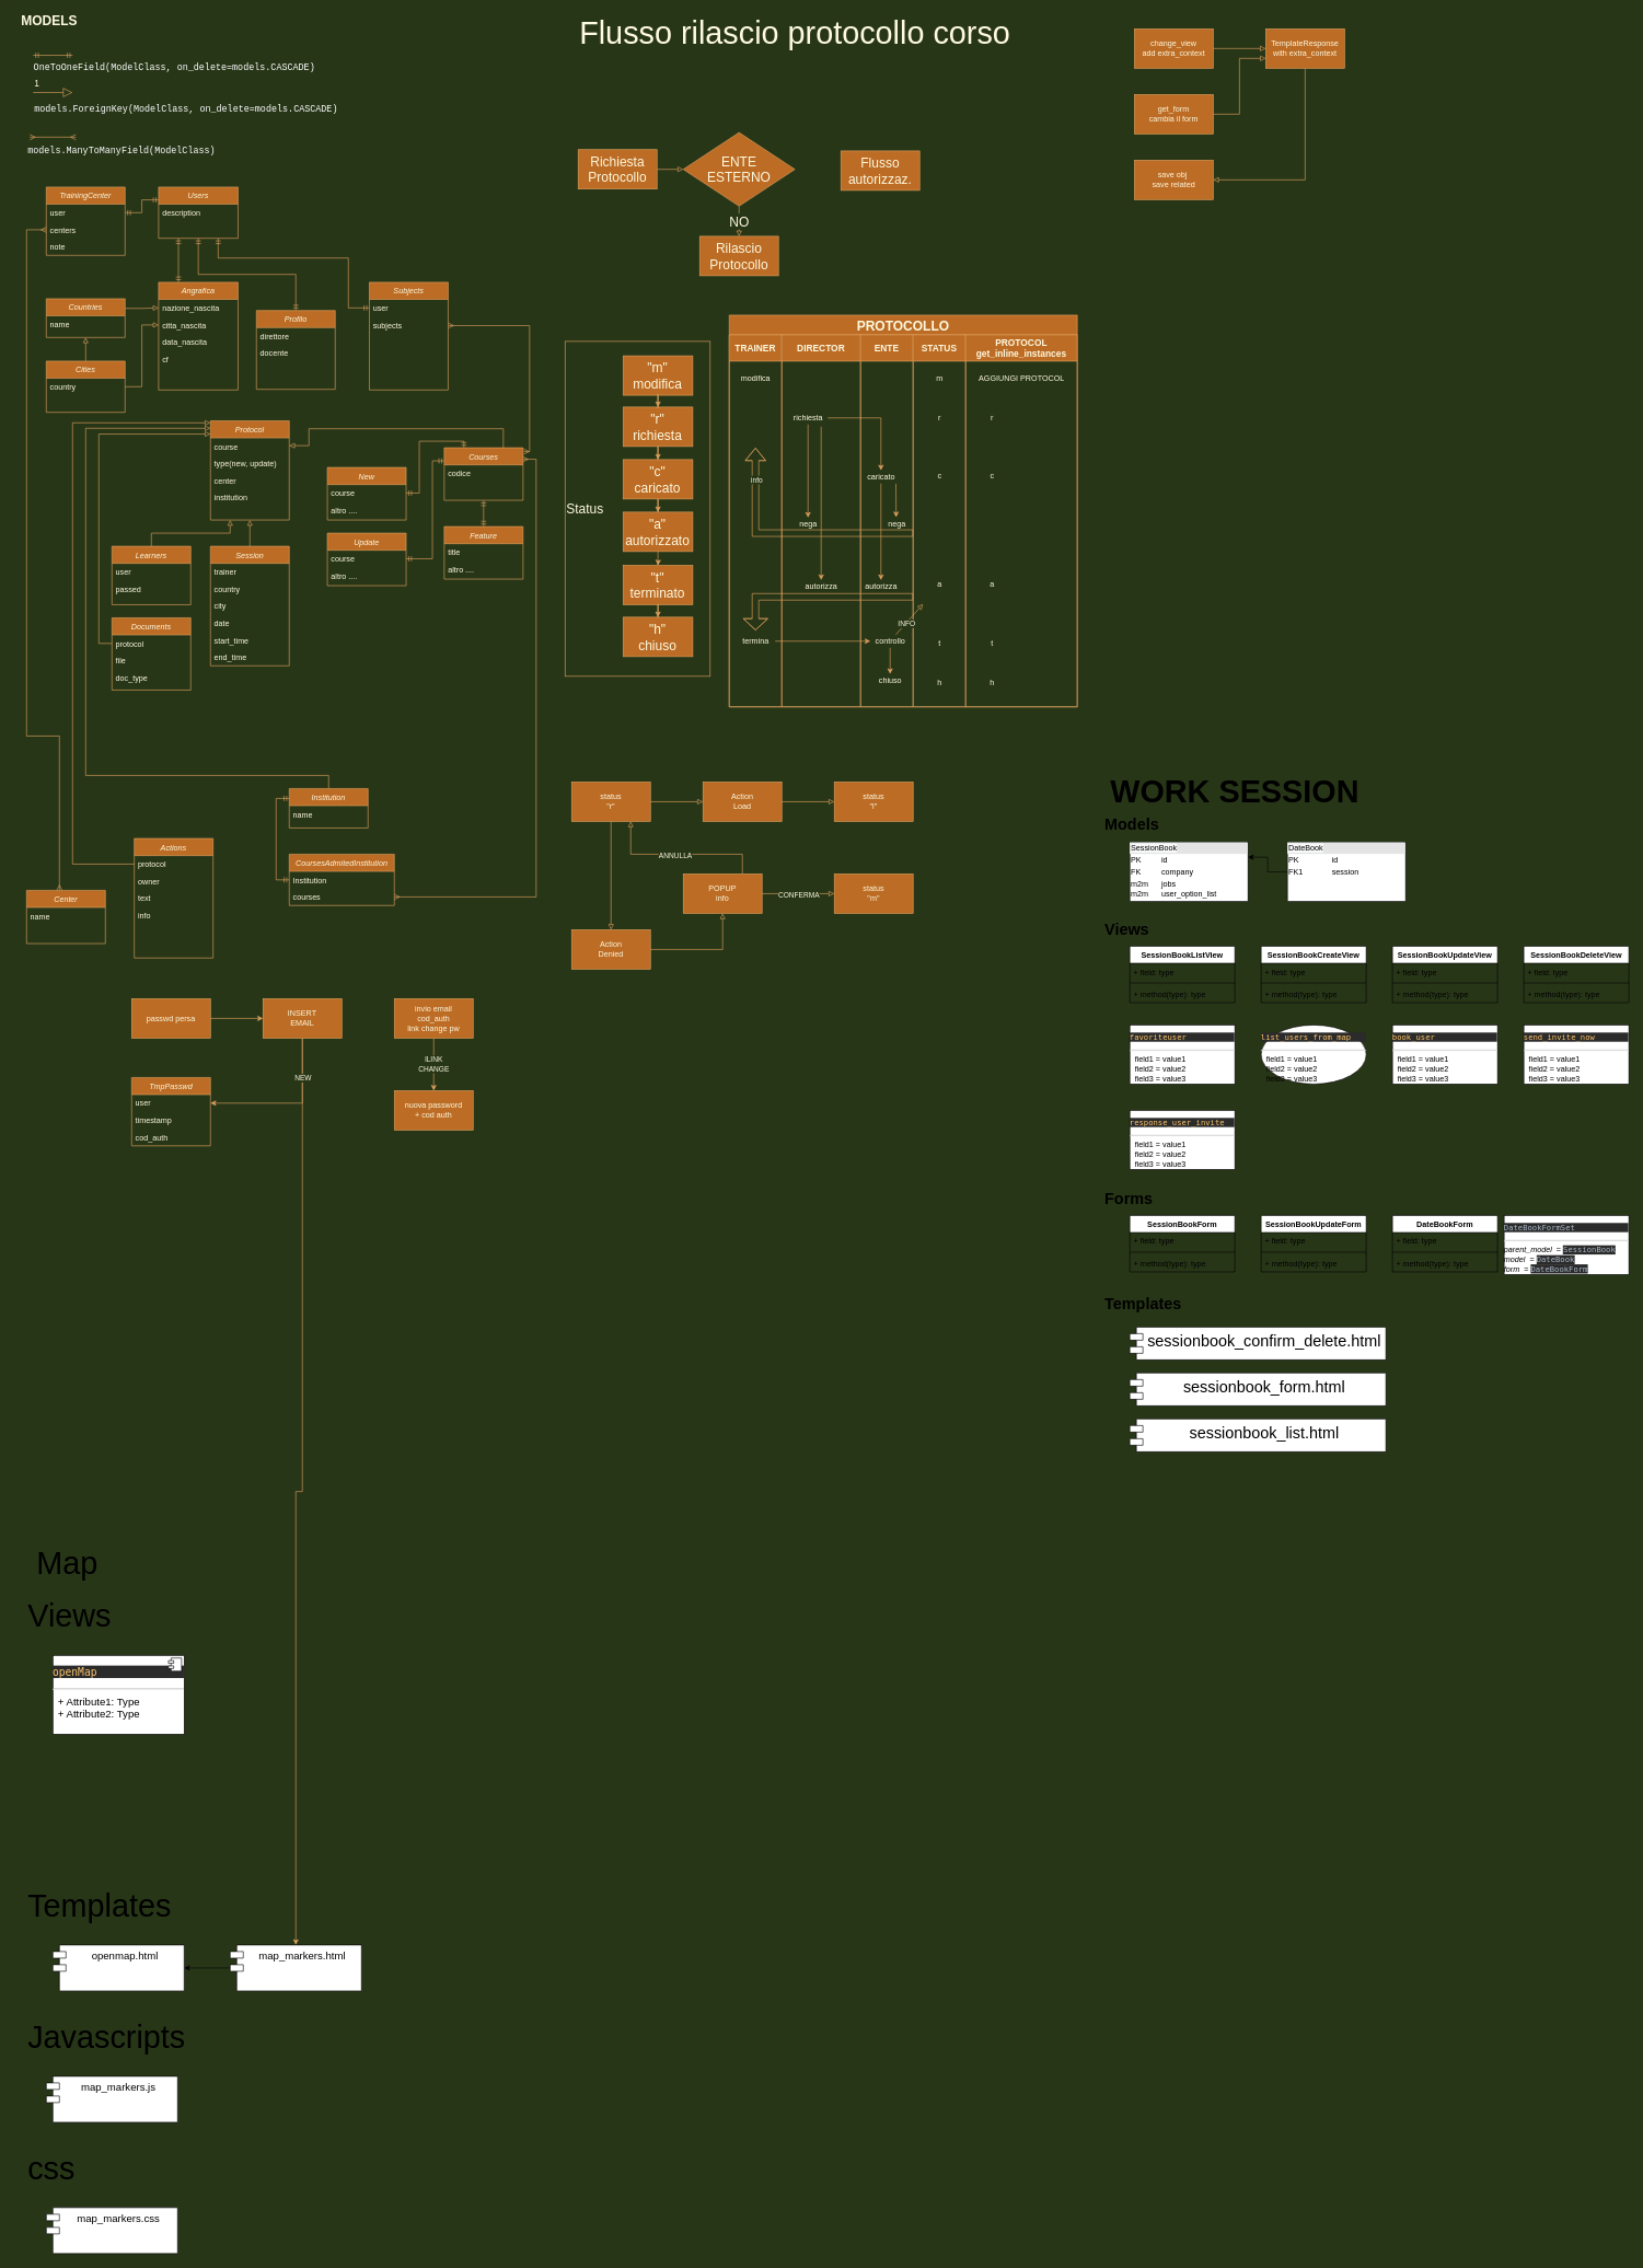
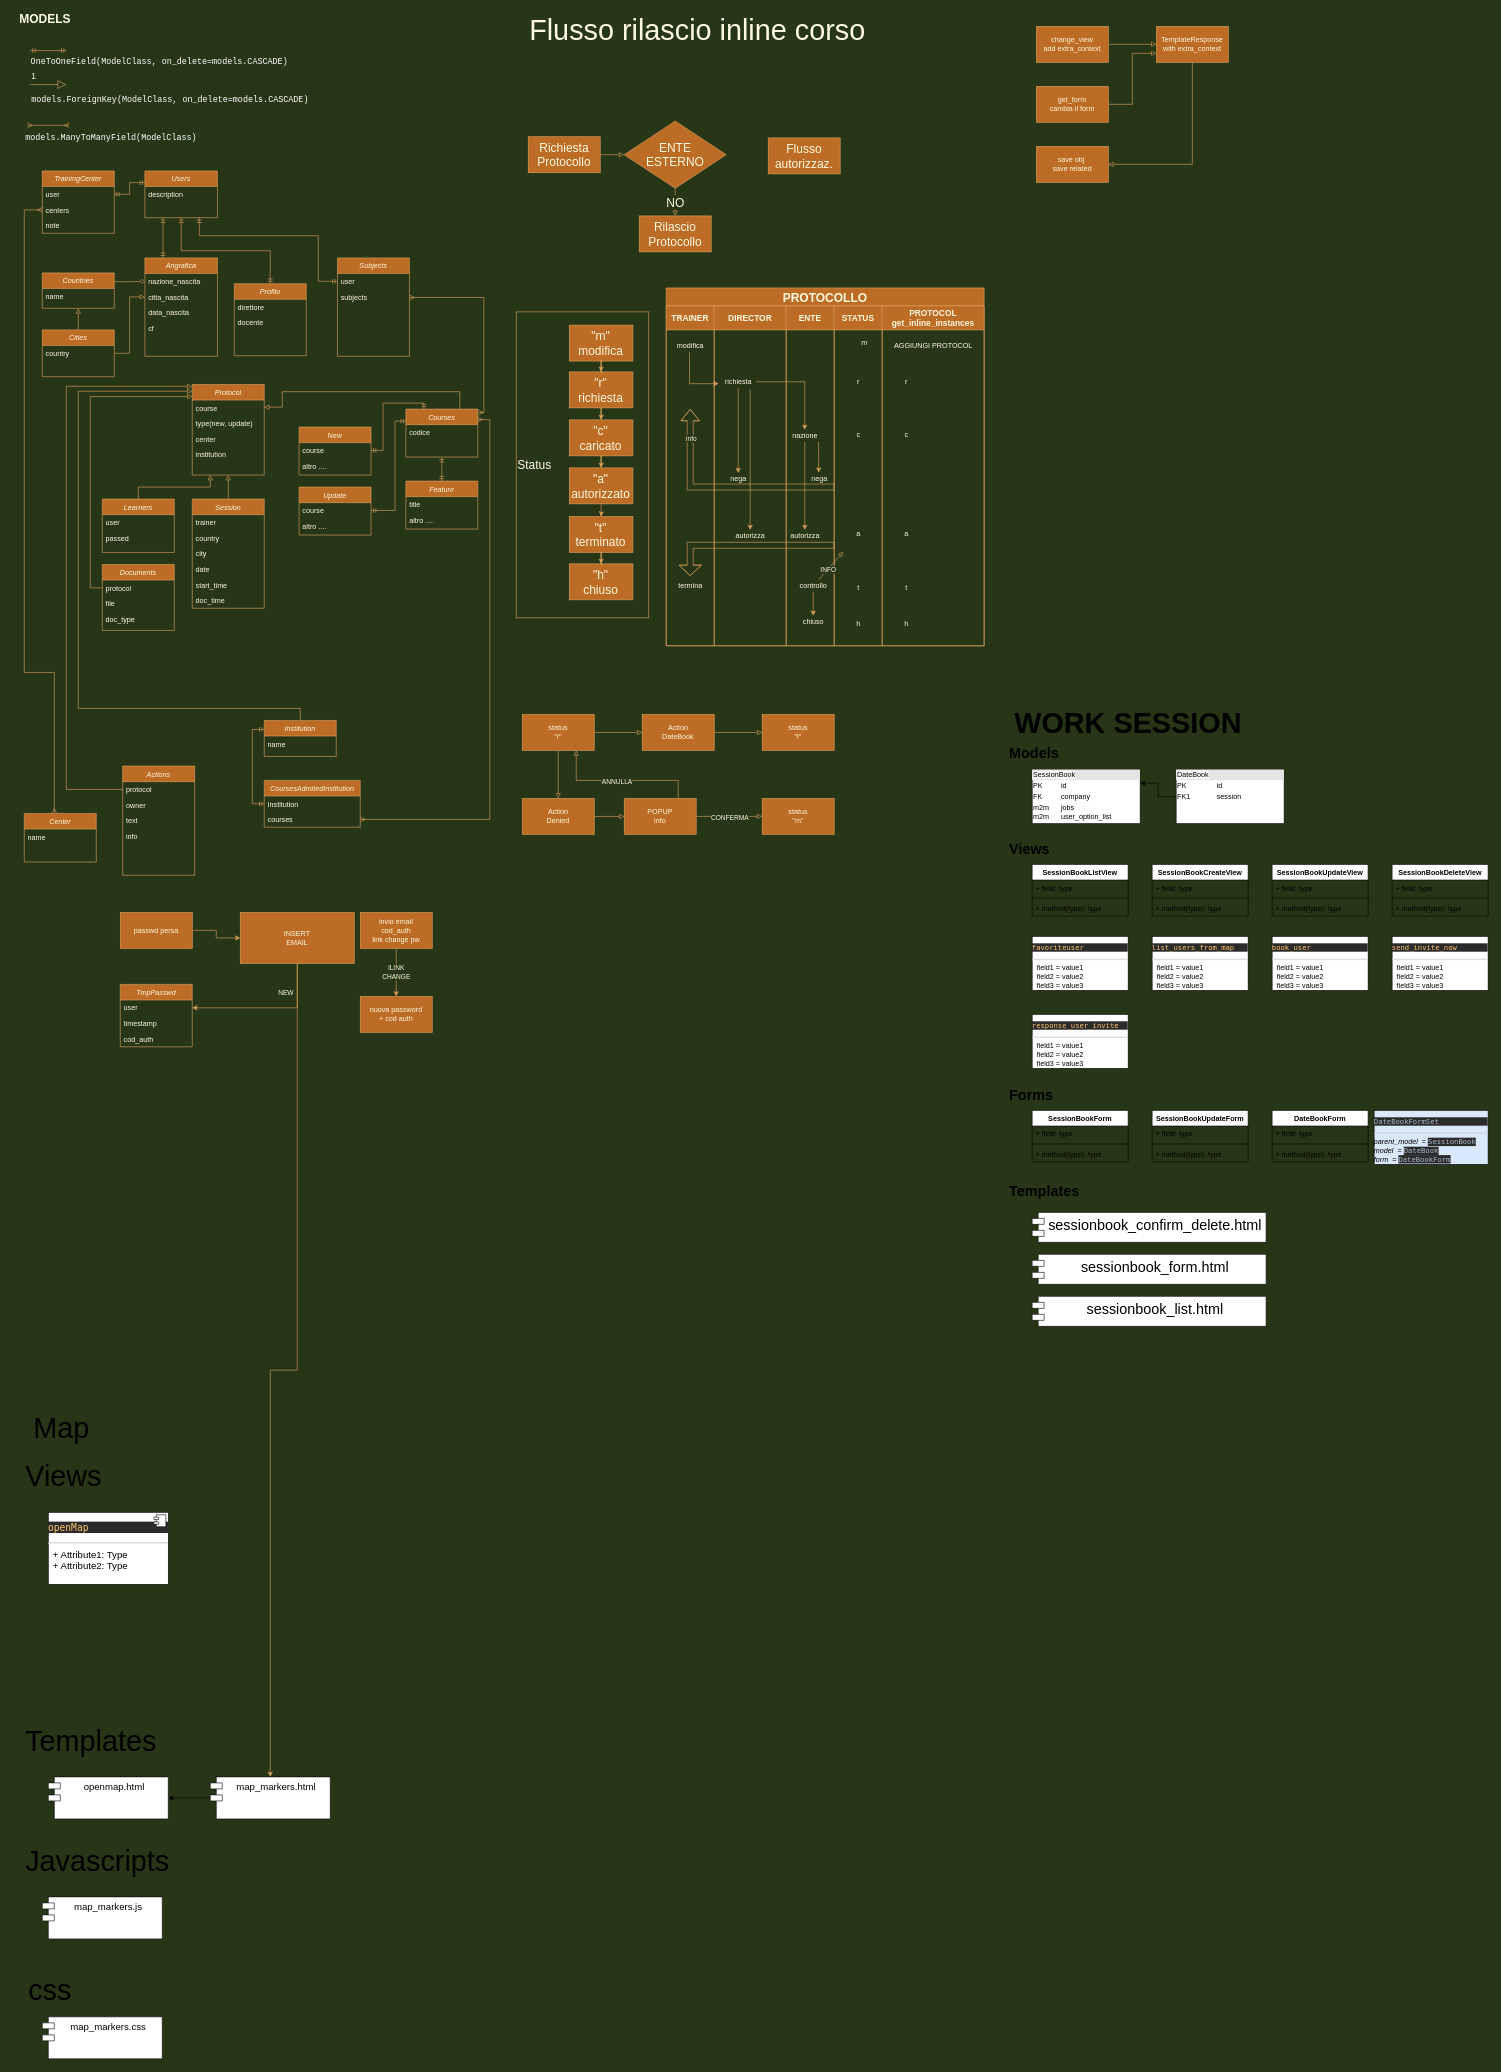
- <mxCell id="64" value="&lt;font style=&quot;font-size: 48px;&quot;&gt;Flusso rilascio protocollo corso&lt;/font&gt;" style="text;html=1;align=left;verticalAlign=middle;resizable=0;points=[];autosize=1;strokeColor=none;fillColor=none;fontSize=48;fontColor=#FEFAE0;rounded=0;" parent="1" vertex="1"><mxGeometry x="880" y="20" width="670" height="60" as="geometry" /></mxCell>
+ <mxCell id="64" value="&lt;font style=&quot;font-size: 48px;&quot;&gt;Flusso rilascio inline corso&lt;/font&gt;" style="text;html=1;align=left;verticalAlign=middle;resizable=0;points=[];autosize=1;strokeColor=none;fillColor=none;fontSize=48;fontColor=#FEFAE0;rounded=0;" parent="1" vertex="1"><mxGeometry x="880" y="20" width="670" height="60" as="geometry" /></mxCell>
- <mxCell id="10" style="edgeStyle=orthogonalEdgeStyle;rounded=0;orthogonalLoop=1;jettySize=auto;html=1;exitX=1;exitY=0.25;exitDx=0;exitDy=0;entryX=0;entryY=0.5;entryDx=0;entryDy=0;startArrow=none;startFill=0;endArrow=block;endFill=0;labelBackgroundColor=#283618;strokeColor=#DDA15E;fontColor=#FEFAE0;" parent="1" source="11" target="3" edge="1"><mxGeometry relative="1" as="geometry" /></mxCell>
+ <mxCell id="10" style="edgeStyle=orthogonalEdgeStyle;rounded=0;orthogonalLoop=1;jettySize=auto;html=1;exitX=1;exitY=0.25;exitDx=0;exitDy=0;entryX=0;entryY=0.5;entryDx=0;entryDy=0;startArrow=none;startFill=0;endArrow=diamond;endFill=0;labelBackgroundColor=#283618;strokeColor=#DDA15E;fontColor=#FEFAE0;" parent="1" source="11" target="3" edge="1"><mxGeometry relative="1" as="geometry" /></mxCell>
- <mxCell id="38" value="m" style="text;html=1;align=center;verticalAlign=middle;resizable=0;points=[];autosize=1;strokeColor=none;fillColor=none;fontColor=#FEFAE0;rounded=0;" parent="37" vertex="1"><mxGeometry x="25" y="56.5" width="30" height="20" as="geometry" /></mxCell>
+ <mxCell id="38" value="m" style="text;html=1;align=center;verticalAlign=middle;resizable=0;points=[];autosize=1;strokeColor=none;fillColor=none;fontColor=#FEFAE0;rounded=0;" parent="37" vertex="1"><mxGeometry x="35" y="51.5" width="30" height="20" as="geometry" /></mxCell>
+ <mxCell id="52" style="edgeStyle=orthogonalEdgeStyle;rounded=0;orthogonalLoop=1;jettySize=auto;html=1;entryX=-0.045;entryY=0.656;entryDx=0;entryDy=0;entryPerimeter=0;exitX=0.48;exitY=1.05;exitDx=0;exitDy=0;exitPerimeter=0;labelBackgroundColor=#283618;strokeColor=#DDA15E;fontColor=#FEFAE0;" parent="16" source="18" target="22" edge="1"><mxGeometry relative="1" as="geometry"><Array as="points"><mxPoint x="39" y="160" /><mxPoint x="87" y="160" /></Array></mxGeometry></mxCell>
- <mxCell id="29" value="caricato" style="text;html=1;align=center;verticalAlign=middle;resizable=0;points=[];autosize=1;strokeColor=none;fillColor=none;fontColor=#FEFAE0;rounded=0;" parent="27" vertex="1"><mxGeometry x="1" y="206.5" width="60" height="20" as="geometry" /></mxCell>
+ <mxCell id="29" value="nazione" style="text;html=1;align=center;verticalAlign=middle;resizable=0;points=[];autosize=1;strokeColor=none;fillColor=none;fontColor=#FEFAE0;rounded=0;" parent="27" vertex="1"><mxGeometry x="1" y="206.5" width="60" height="20" as="geometry" /></mxCell>
- <mxCell id="53" value="" style="rounded=0;orthogonalLoop=1;jettySize=auto;html=1;labelBackgroundColor=#283618;strokeColor=#DDA15E;fontColor=#FEFAE0;" parent="16" source="19" target="33" edge="1"><mxGeometry relative="1" as="geometry" /></mxCell>
- <mxCell id="108" value="end_time" style="text;align=left;verticalAlign=top;spacingLeft=4;spacingRight=4;overflow=hidden;rotatable=0;points=[[0,0.5],[1,0.5]];portConstraint=eastwest;shadow=0;fontColor=#FEFAE0;rounded=0;" parent="102" vertex="1"><mxGeometry y="156" width="120" height="26" as="geometry" /></mxCell>
+ <mxCell id="108" value="doc_time" style="text;align=left;verticalAlign=top;spacingLeft=4;spacingRight=4;overflow=hidden;rotatable=0;points=[[0,0.5],[1,0.5]];portConstraint=eastwest;shadow=0;fontColor=#FEFAE0;rounded=0;" parent="102" vertex="1"><mxGeometry y="156" width="120" height="26" as="geometry" /></mxCell>
- <mxCell id="145" value="Action&lt;br&gt;Load" style="rounded=0;whiteSpace=wrap;html=1;fillColor=#BC6C25;strokeColor=#DDA15E;fontColor=#FEFAE0;" parent="1" vertex="1"><mxGeometry x="1070" y="1190" width="120" height="60" as="geometry" /></mxCell>
+ <mxCell id="145" value="Action&lt;br&gt;DateBook" style="rounded=0;whiteSpace=wrap;html=1;fillColor=#BC6C25;strokeColor=#DDA15E;fontColor=#FEFAE0;" parent="1" vertex="1"><mxGeometry x="1070" y="1190" width="120" height="60" as="geometry" /></mxCell>
- <mxCell id="147" value="Action&lt;br&gt;Denied" style="rounded=0;whiteSpace=wrap;html=1;fillColor=#BC6C25;strokeColor=#DDA15E;fontColor=#FEFAE0;" parent="1" vertex="1"><mxGeometry x="870" y="1415" width="120" height="60" as="geometry" /></mxCell>
+ <mxCell id="147" value="Action&lt;br&gt;Denied" style="rounded=0;whiteSpace=wrap;html=1;fillColor=#BC6C25;strokeColor=#DDA15E;fontColor=#FEFAE0;" parent="1" vertex="1"><mxGeometry x="870" y="1330" width="120" height="60" as="geometry" /></mxCell>
- <mxCell id="186" value="INSERT&lt;br&gt;EMAIL" style="rounded=0;whiteSpace=wrap;html=1;fillColor=#BC6C25;strokeColor=#DDA15E;fontColor=#FEFAE0;" parent="1" vertex="1"><mxGeometry x="400" y="1520" width="120" height="60" as="geometry" /></mxCell>
+ <mxCell id="186" value="INSERT&lt;br&gt;EMAIL" style="rounded=0;whiteSpace=wrap;html=1;fillColor=#BC6C25;strokeColor=#DDA15E;fontColor=#FEFAE0;" parent="1" vertex="1"><mxGeometry x="400" y="1520" width="190" height="85" as="geometry" /></mxCell>
- <mxCell id="211" value="&lt;pre style=&quot;background-color:#2b2b2b;color:#a9b7c6;font-family:'JetBrains Mono',monospace;font-size:9,8pt;&quot;&gt;&lt;pre style=&quot;font-family: &amp;quot;JetBrains Mono&amp;quot;, monospace;&quot;&gt;&lt;span style=&quot;color:#ffc66d;&quot;&gt;list_users_from_map&lt;/span&gt;&lt;/pre&gt;&lt;/pre&gt;&lt;hr&gt;&lt;p style=&quot;margin:0px;margin-left:8px;&quot;&gt;field1 = value1&lt;br&gt;field2 = value2&lt;br&gt;field3 = value3&lt;/p&gt;" style="ellipse;verticalAlign=top;align=left;overflow=fill;fontSize=12;fontFamily=Helvetica;html=1;" parent="1" vertex="1"><mxGeometry x="1920" y="1560" width="160" height="90" as="geometry" /></mxCell>
+ <mxCell id="211" value="&lt;pre style=&quot;background-color:#2b2b2b;color:#a9b7c6;font-family:'JetBrains Mono',monospace;font-size:9,8pt;&quot;&gt;&lt;pre style=&quot;font-family: &amp;quot;JetBrains Mono&amp;quot;, monospace;&quot;&gt;&lt;span style=&quot;color:#ffc66d;&quot;&gt;list_users_from_map&lt;/span&gt;&lt;/pre&gt;&lt;/pre&gt;&lt;hr&gt;&lt;p style=&quot;margin:0px;margin-left:8px;&quot;&gt;field1 = value1&lt;br&gt;field2 = value2&lt;br&gt;field3 = value3&lt;/p&gt;" style="verticalAlign=top;align=left;overflow=fill;fontSize=12;fontFamily=Helvetica;html=1;" parent="1" vertex="1"><mxGeometry x="1920" y="1560" width="160" height="90" as="geometry" /></mxCell>
- <mxCell id="227" value="&lt;pre style=&quot;background-color:#2b2b2b;color:#a9b7c6;font-family:'JetBrains Mono',monospace;font-size:9,8pt;&quot;&gt;&lt;pre style=&quot;font-family: &amp;quot;JetBrains Mono&amp;quot;, monospace;&quot;&gt;DateBookFormSet&lt;/pre&gt;&lt;/pre&gt;&lt;hr&gt;&lt;em&gt;parent_model&amp;nbsp;&lt;/em&gt;&lt;span style=&quot;background-color: initial;&quot;&gt;&amp;nbsp;=&amp;nbsp;&lt;/span&gt;&lt;span style=&quot;background-color: rgb(43, 43, 43); color: rgb(169, 183, 198); font-family: &amp;quot;JetBrains Mono&amp;quot;, monospace;&quot;&gt;SessionBook&lt;/span&gt;&lt;em&gt;&lt;br&gt;&lt;/em&gt;&lt;em&gt;model&amp;nbsp;&lt;/em&gt;&lt;span style=&quot;background-color: initial;&quot;&gt;&amp;nbsp;=&amp;nbsp;&lt;/span&gt;&lt;span style=&quot;background-color: rgb(43, 43, 43); color: rgb(169, 183, 198); font-family: &amp;quot;JetBrains Mono&amp;quot;, monospace;&quot;&gt;DateBook&lt;/span&gt;&lt;em&gt;&lt;br&gt;&lt;/em&gt;&lt;em&gt;form&amp;nbsp;&lt;/em&gt;&lt;span style=&quot;background-color: initial;&quot;&gt;&amp;nbsp;=&amp;nbsp;&lt;/span&gt;&lt;span style=&quot;background-color: rgb(43, 43, 43); color: rgb(169, 183, 198); font-family: &amp;quot;JetBrains Mono&amp;quot;, monospace;&quot;&gt;DateBookForm&lt;/span&gt;&lt;em&gt;&lt;br&gt;&lt;/em&gt;" style="verticalAlign=top;align=left;overflow=fill;fontSize=12;fontFamily=Helvetica;html=1;" parent="1" vertex="1"><mxGeometry x="2290" y="1850" width="190" height="90" as="geometry" /></mxCell>
+ <mxCell id="227" value="&lt;pre style=&quot;background-color:#2b2b2b;color:#a9b7c6;font-family:'JetBrains Mono',monospace;font-size:9,8pt;&quot;&gt;&lt;pre style=&quot;font-family: &amp;quot;JetBrains Mono&amp;quot;, monospace;&quot;&gt;DateBookFormSet&lt;/pre&gt;&lt;/pre&gt;&lt;hr&gt;&lt;em&gt;parent_model&amp;nbsp;&lt;/em&gt;&lt;span style=&quot;background-color: initial;&quot;&gt;&amp;nbsp;=&amp;nbsp;&lt;/span&gt;&lt;span style=&quot;background-color: rgb(43, 43, 43); color: rgb(169, 183, 198); font-family: &amp;quot;JetBrains Mono&amp;quot;, monospace;&quot;&gt;SessionBook&lt;/span&gt;&lt;em&gt;&lt;br&gt;&lt;/em&gt;&lt;em&gt;model&amp;nbsp;&lt;/em&gt;&lt;span style=&quot;background-color: initial;&quot;&gt;&amp;nbsp;=&amp;nbsp;&lt;/span&gt;&lt;span style=&quot;background-color: rgb(43, 43, 43); color: rgb(169, 183, 198); font-family: &amp;quot;JetBrains Mono&amp;quot;, monospace;&quot;&gt;DateBook&lt;/span&gt;&lt;em&gt;&lt;br&gt;&lt;/em&gt;&lt;em&gt;form&amp;nbsp;&lt;/em&gt;&lt;span style=&quot;background-color: initial;&quot;&gt;&amp;nbsp;=&amp;nbsp;&lt;/span&gt;&lt;span style=&quot;background-color: rgb(43, 43, 43); color: rgb(169, 183, 198); font-family: &amp;quot;JetBrains Mono&amp;quot;, monospace;&quot;&gt;DateBookForm&lt;/span&gt;&lt;em&gt;&lt;br&gt;&lt;/em&gt;" style="verticalAlign=top;align=left;overflow=fill;fontSize=12;fontFamily=Helvetica;html=1;fillColor=#dae8fc;" parent="1" vertex="1"><mxGeometry x="2290" y="1850" width="190" height="90" as="geometry" /></mxCell>
- <mxCell id="245" value="css" style="text;html=1;strokeColor=none;fillColor=none;align=left;verticalAlign=middle;whiteSpace=wrap;rounded=0;fontSize=48;" parent="1" vertex="1"><mxGeometry x="40" y="3281" width="240" height="40" as="geometry" /></mxCell>
+ <mxCell id="245" value="css" style="text;html=1;strokeColor=none;fillColor=none;align=left;verticalAlign=middle;whiteSpace=wrap;rounded=0;fontSize=48;" parent="1" vertex="1"><mxGeometry x="45" y="3296" width="240" height="40" as="geometry" /></mxCell>
